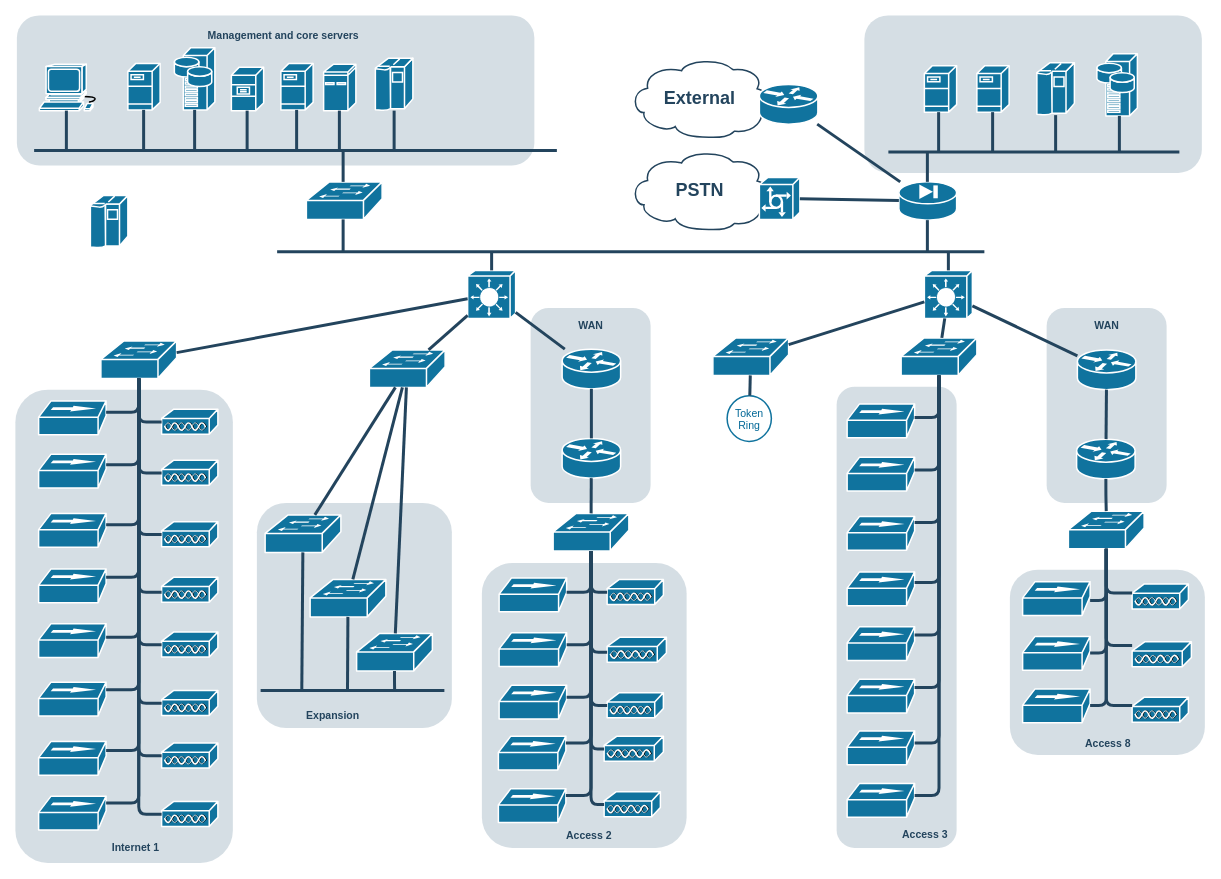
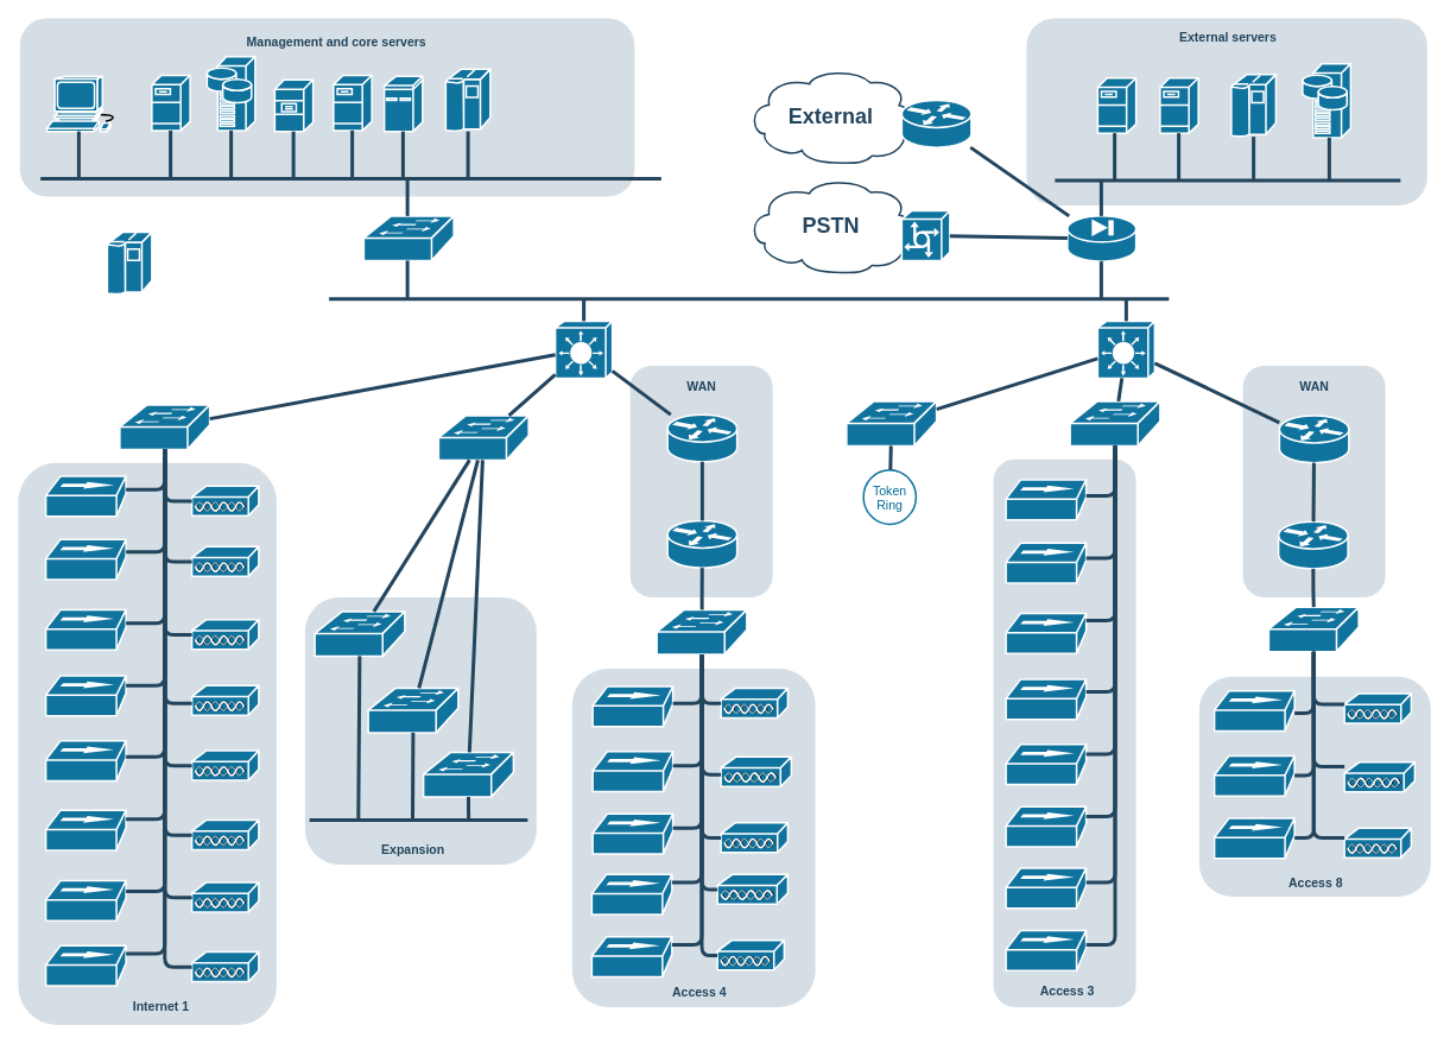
+ <mxCell id="143" value="&lt;font color=&quot;#23445d&quot;&gt;External servers&lt;/font&gt;" parent="1" vertex="1" style="rounded=1;whiteSpace=wrap;html=1;strokeColor=none;fillColor=none;fontSize=14;fontColor=#742B21;align=center;fontStyle=1"><mxGeometry as="geometry" height="19" width="143" y="32" x="1307" /></mxCell>
- <mxCell id="148" value="&lt;font color=&quot;#23445d&quot;&gt;Expansion&lt;/font&gt;" parent="1" vertex="1" style="rounded=1;whiteSpace=wrap;html=1;strokeColor=none;fillColor=none;fontSize=14;fontColor=#742B21;align=center;fontStyle=1"><mxGeometry x="389" y="943" as="geometry" height="19" width="109" /></mxCell>
+ <mxCell id="148" value="&lt;font color=&quot;#23445d&quot;&gt;Expansion&lt;/font&gt;" parent="1" vertex="1" style="rounded=1;whiteSpace=wrap;html=1;strokeColor=none;fillColor=none;fontSize=14;fontColor=#742B21;align=center;fontStyle=1"><mxGeometry as="geometry" height="19" width="109" y="943" x="409" /></mxCell>
- <mxCell id="147" value="Access 3" parent="1" vertex="1" style="rounded=1;whiteSpace=wrap;html=1;strokeColor=none;fillColor=none;fontSize=14;fontColor=#23445D;align=center;fontStyle=1"><mxGeometry x="1194" y="1102" as="geometry" height="20" width="78" /></mxCell>
+ <mxCell id="147" value="Access 3" parent="1" vertex="1" style="rounded=1;whiteSpace=wrap;html=1;strokeColor=none;fillColor=none;fontSize=14;fontColor=#23445D;align=center;fontStyle=1"><mxGeometry as="geometry" height="20" width="78" y="1102" x="1159" /></mxCell>
- <mxCell id="146" value="Access 2" parent="1" vertex="1" style="rounded=1;whiteSpace=wrap;html=1;strokeColor=none;fillColor=none;fontSize=14;fontColor=#23445D;align=center;fontStyle=1"><mxGeometry as="geometry" height="19" width="96" y="1103" x="737" /></mxCell>
+ <mxCell id="146" value="Access 4" parent="1" vertex="1" style="rounded=1;whiteSpace=wrap;html=1;strokeColor=none;fillColor=none;fontSize=14;fontColor=#23445D;align=center;fontStyle=1"><mxGeometry as="geometry" height="19" width="96" y="1103" x="737" /></mxCell>
